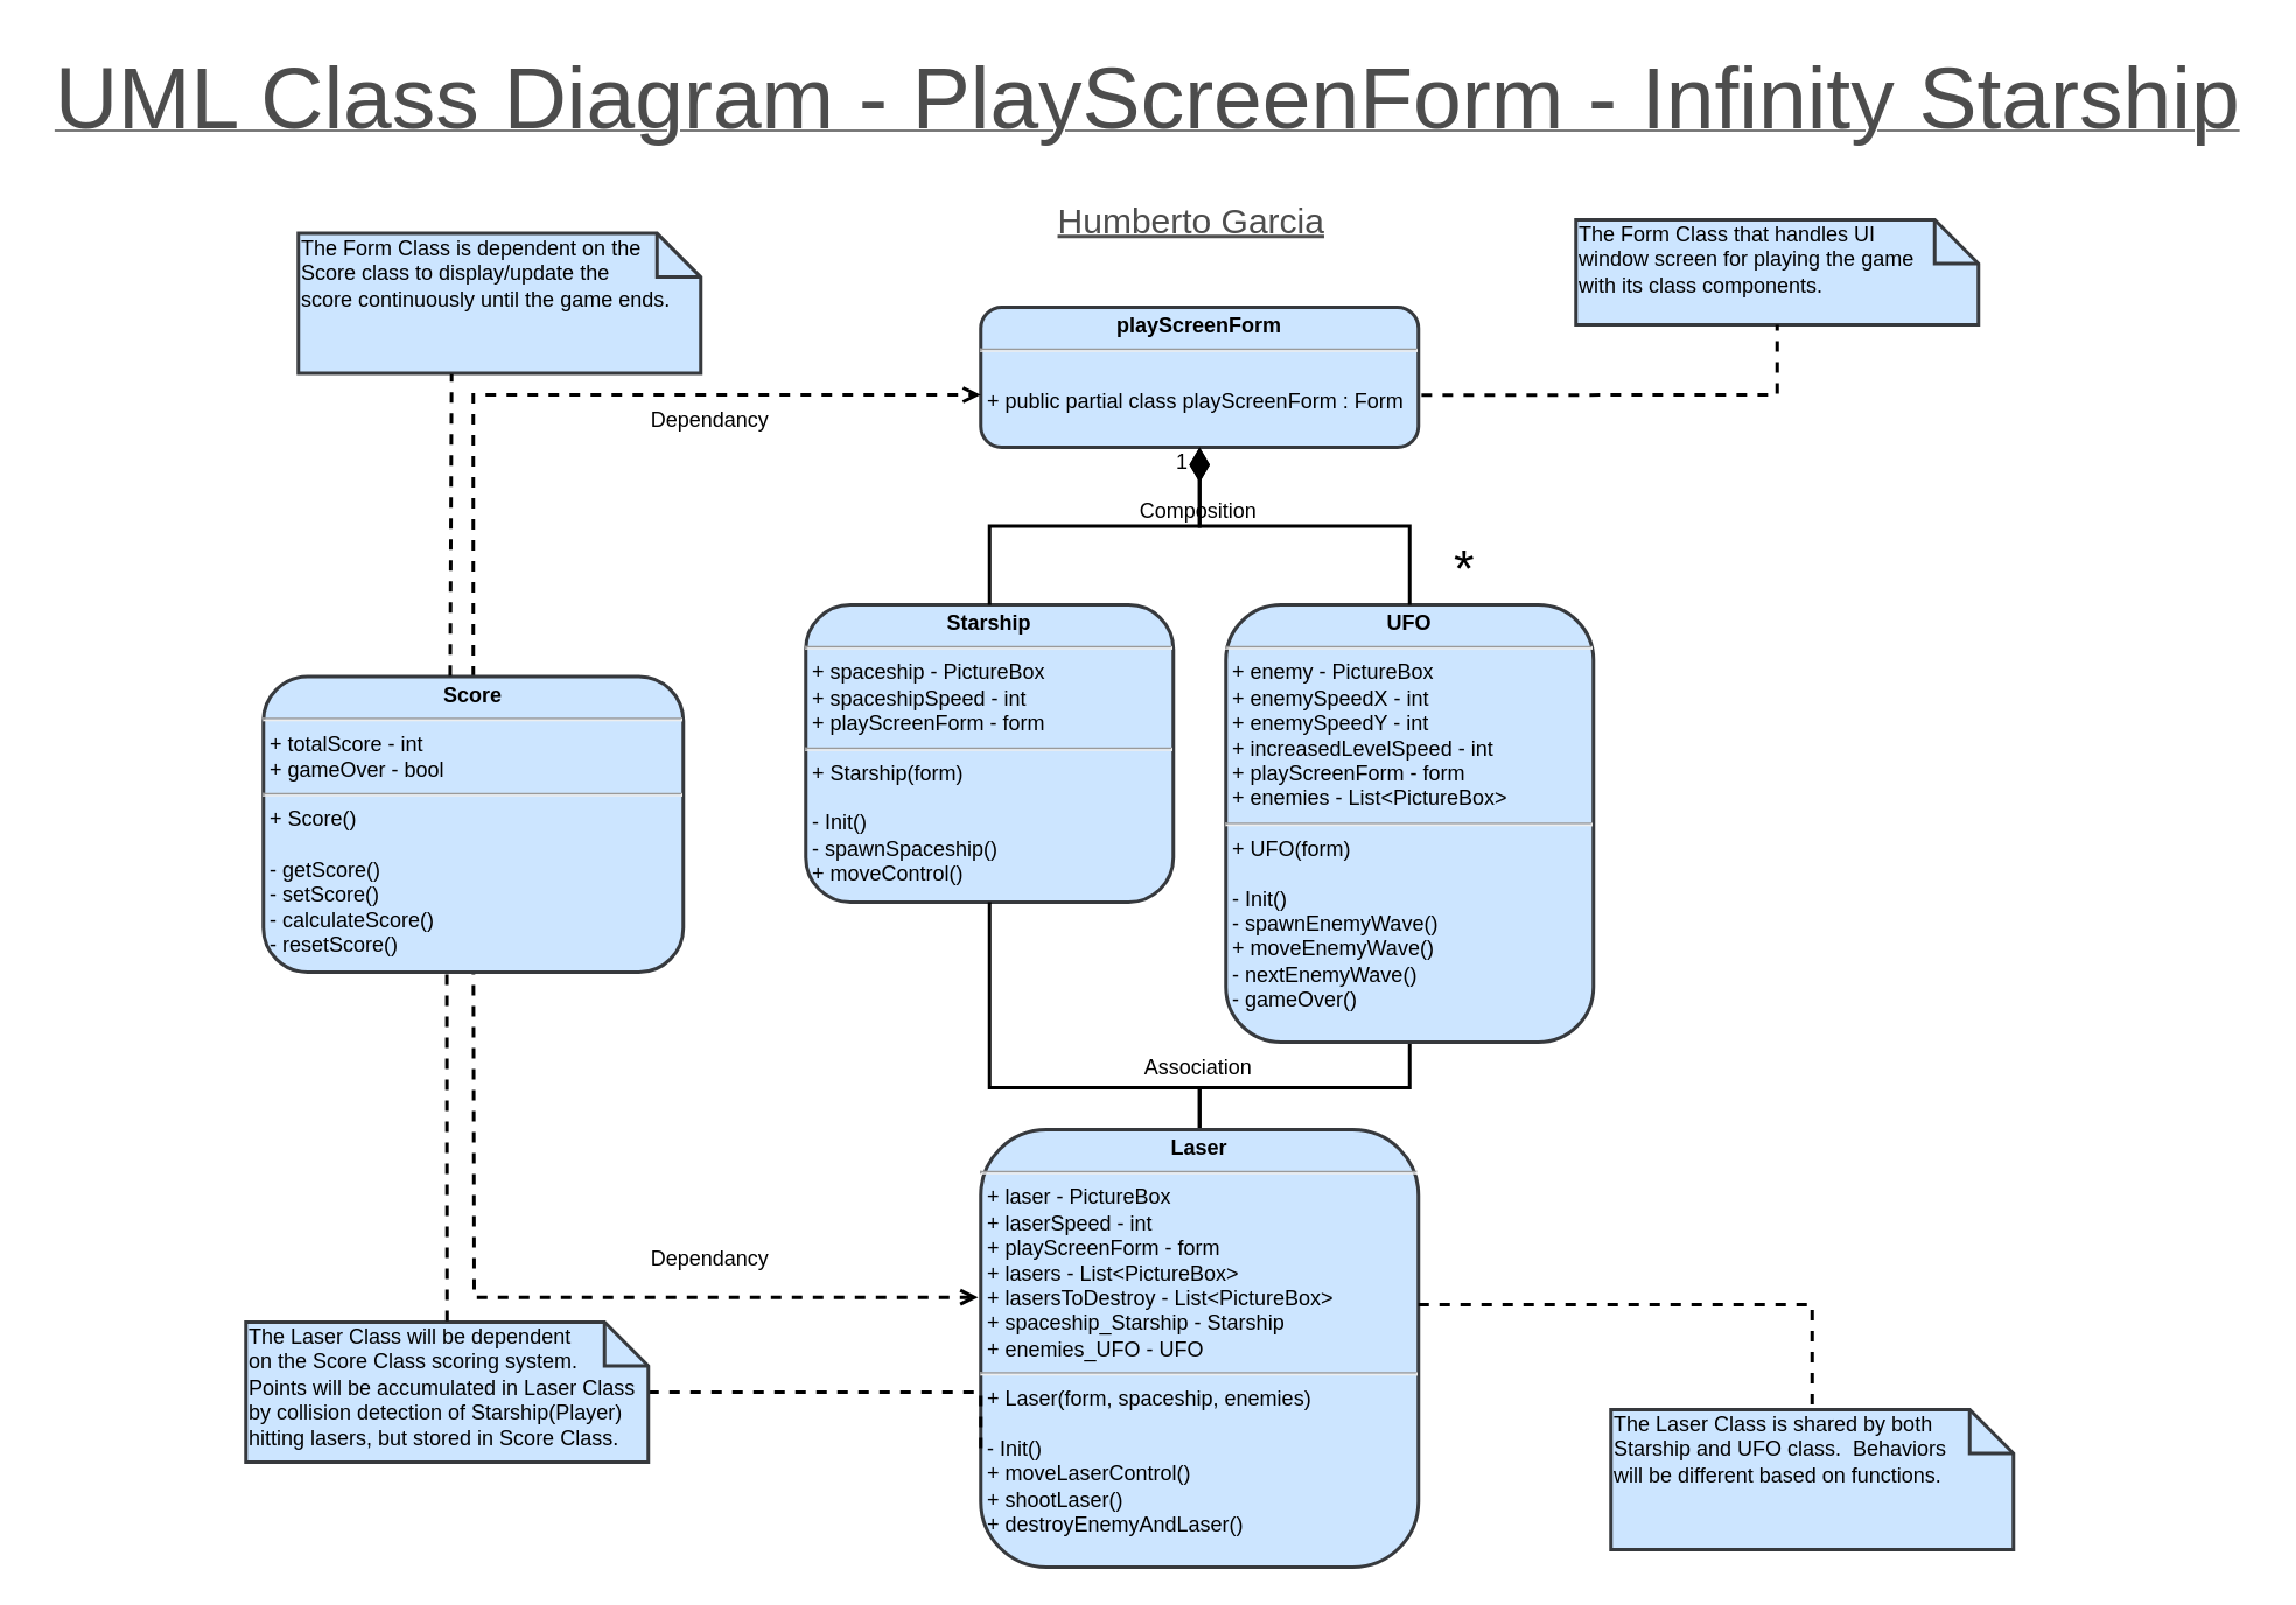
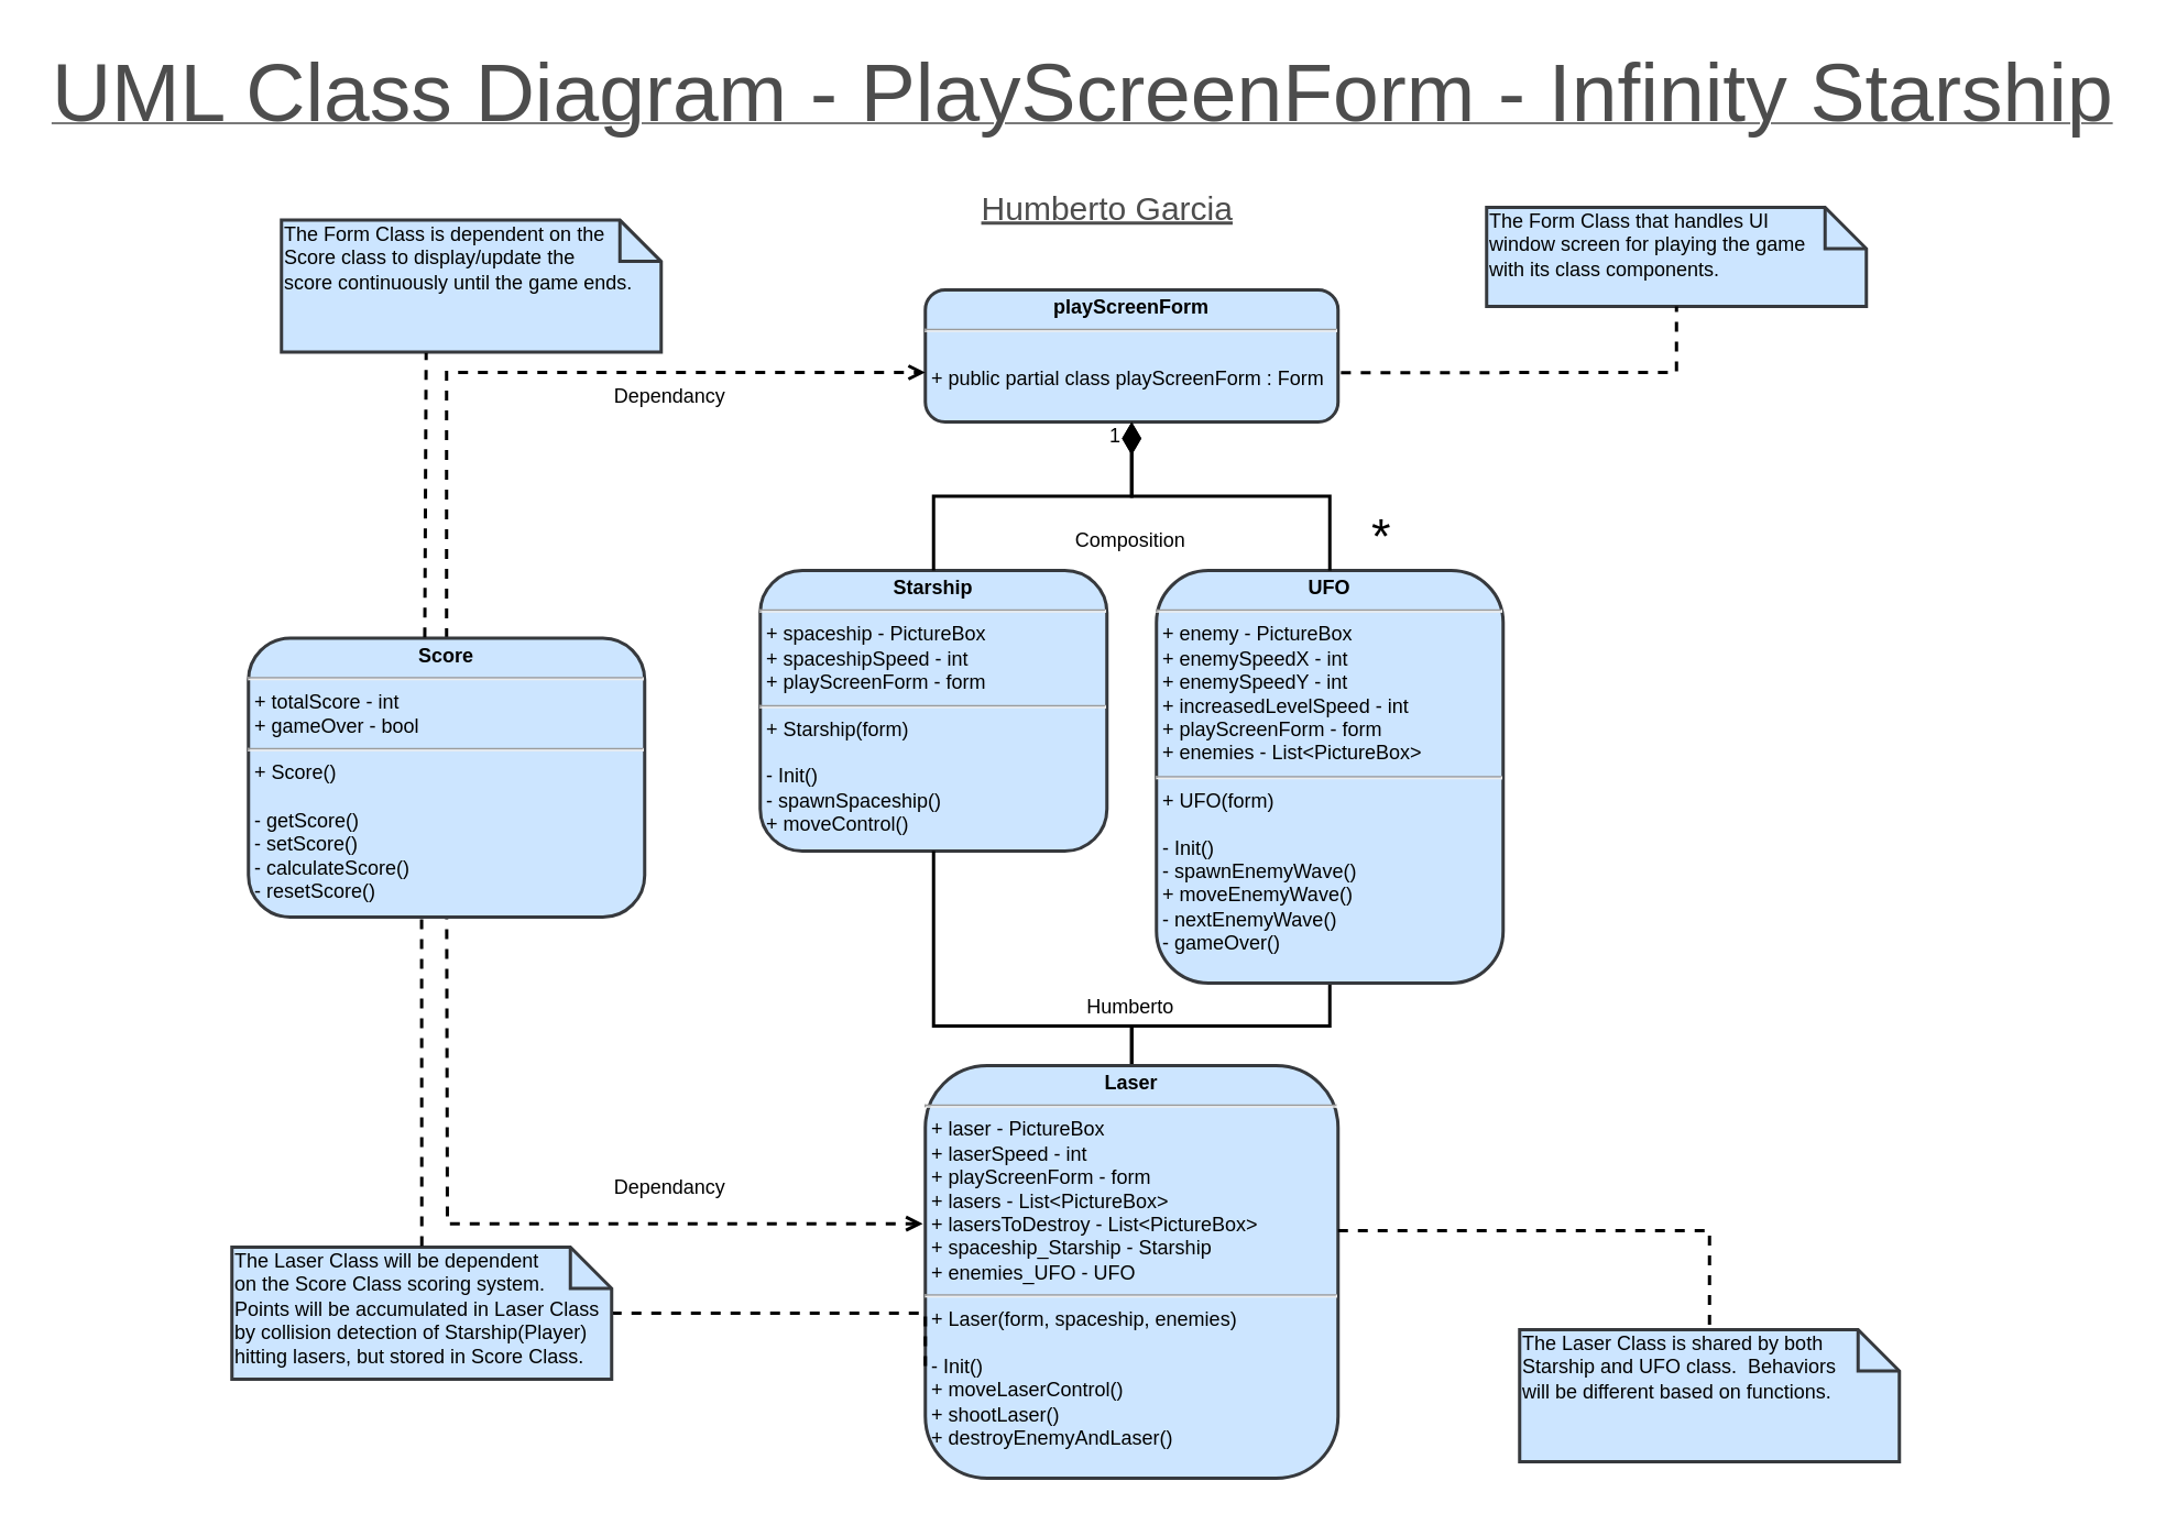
- <mxCell id="24" value="&lt;font style=&quot;font-size: 20px;&quot;&gt;Humberto Garcia&lt;/font&gt;" style="text;html=1;align=center;verticalAlign=middle;resizable=0;points=[];autosize=1;strokeColor=none;fillColor=none;fontSize=20;labelBackgroundColor=none;fontStyle=4;horizontal=1;labelBorderColor=none;spacingTop=0;fontColor=#4D4D4D;" parent="1" vertex="1"><mxGeometry x="590" y="105" width="180" height="40" as="geometry" /></mxCell>
+ <mxCell id="24" value="&lt;font style=&quot;font-size: 20px;&quot;&gt;Humberto Garcia&lt;/font&gt;" style="text;html=1;align=center;verticalAlign=middle;resizable=0;points=[];autosize=1;strokeColor=none;fillColor=none;fontSize=20;labelBackgroundColor=none;fontStyle=4;horizontal=1;labelBorderColor=none;spacingTop=0;fontColor=#4D4D4D;" parent="1" vertex="1"><mxGeometry x="580" y="105" width="180" height="40" as="geometry" /></mxCell>
- <mxCell id="25" value="Composition" style="text;html=1;align=center;verticalAlign=middle;resizable=0;points=[];autosize=1;strokeColor=none;fillColor=none;" parent="1" vertex="1"><mxGeometry x="639" y="277" width="90" height="30" as="geometry" /></mxCell>
+ <mxCell id="25" value="Composition" style="text;html=1;align=center;verticalAlign=middle;resizable=0;points=[];autosize=1;strokeColor=none;fillColor=none;" parent="1" vertex="1"><mxGeometry x="639" y="312" width="90" height="30" as="geometry" /></mxCell>
- <mxCell id="26" value="Association" style="text;html=1;align=center;verticalAlign=middle;resizable=0;points=[];autosize=1;strokeColor=none;fillColor=none;" parent="1" vertex="1"><mxGeometry x="644" y="595" width="80" height="30" as="geometry" /></mxCell>
+ <mxCell id="26" value="Humberto" style="text;html=1;align=center;verticalAlign=middle;resizable=0;points=[];autosize=1;strokeColor=none;fillColor=none;" parent="1" vertex="1"><mxGeometry x="644" y="595" width="80" height="30" as="geometry" /></mxCell>
